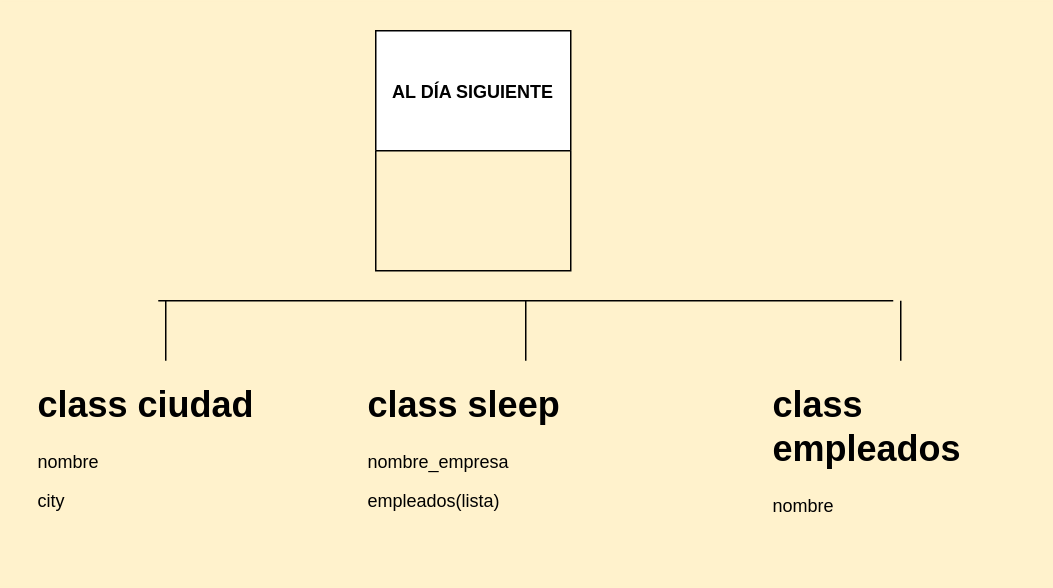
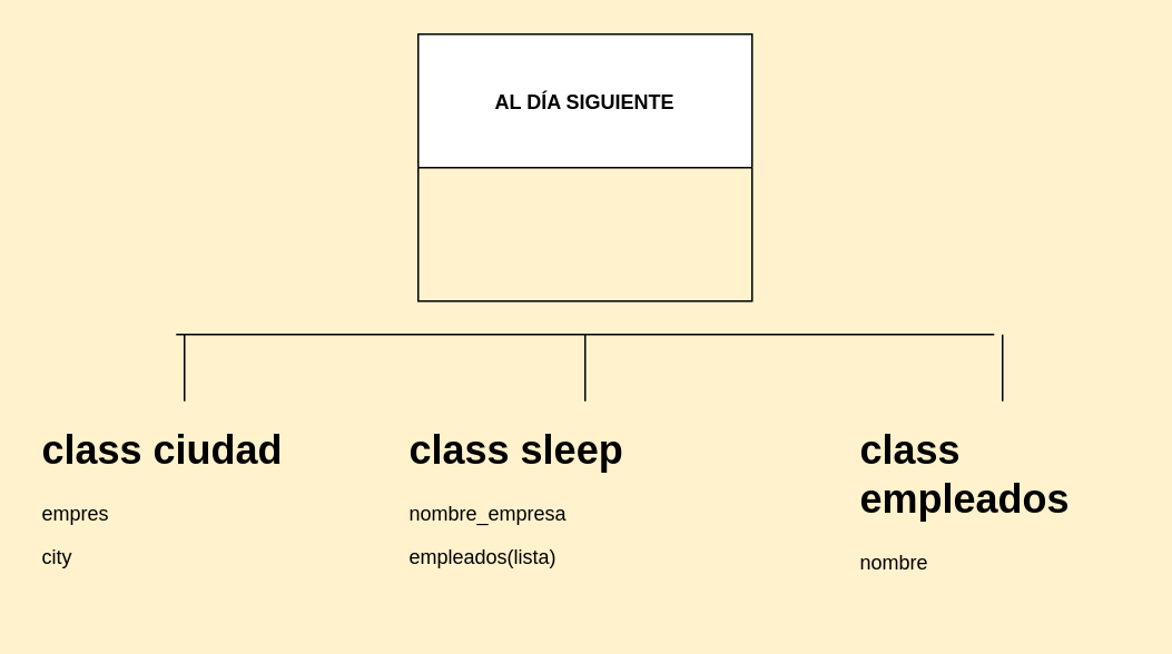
- <mxCell id="2" value="AL DÍA SIGUIENTE" style="swimlane;startSize=80;" vertex="1" parent="1"><mxGeometry x="250" y="20" width="130" height="160" as="geometry" /></mxCell>
+ <mxCell id="2" value="AL DÍA SIGUIENTE" style="swimlane;startSize=80;" vertex="1" parent="1"><mxGeometry x="250" y="20" width="200" height="160" as="geometry" /></mxCell>
- <mxCell id="7" value="&lt;h1&gt;class ciudad&lt;/h1&gt;&lt;p&gt;nombre&lt;/p&gt;&lt;p&gt;city&lt;/p&gt;" style="text;html=1;strokeColor=none;fillColor=none;spacing=5;spacingTop=-20;whiteSpace=wrap;overflow=hidden;rounded=0;" vertex="1" parent="1"><mxGeometry x="20" y="250" width="170" height="120" as="geometry" /></mxCell>
+ <mxCell id="7" value="&lt;h1&gt;class ciudad&lt;/h1&gt;&lt;p&gt;empres&lt;/p&gt;&lt;p&gt;city&lt;/p&gt;" style="text;html=1;strokeColor=none;fillColor=none;spacing=5;spacingTop=-20;whiteSpace=wrap;overflow=hidden;rounded=0;" vertex="1" parent="1"><mxGeometry x="20" y="250" width="170" height="120" as="geometry" /></mxCell>
